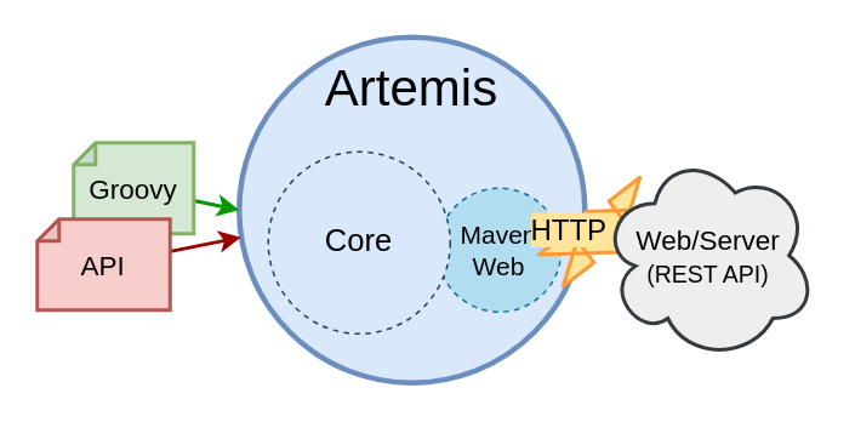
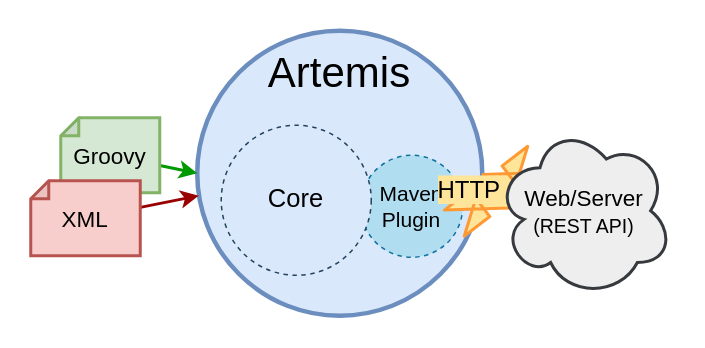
- <mxCell id="3" value="&lt;font style=&quot;font-size: 14px&quot;&gt;Maven&lt;br&gt;Web&lt;br&gt;&lt;/font&gt;" style="ellipse;whiteSpace=wrap;html=1;aspect=fixed;dashed=1;align=center;fillColor=#b1ddf0;strokeColor=#10739e;" parent="1" vertex="1"><mxGeometry x="240" y="103" width="68" height="68" as="geometry" /></mxCell>
+ <mxCell id="3" value="&lt;font style=&quot;font-size: 14px&quot;&gt;Maven&lt;br&gt;Plugin&lt;br&gt;&lt;/font&gt;" style="ellipse;whiteSpace=wrap;html=1;aspect=fixed;dashed=1;align=center;fillColor=#b1ddf0;strokeColor=#10739e;" parent="1" vertex="1"><mxGeometry x="240" y="103" width="68" height="68" as="geometry" /></mxCell>
- <mxCell id="8" value="&lt;font style=&quot;font-size: 15px&quot;&gt;API&lt;/font&gt;" style="shape=note;whiteSpace=wrap;html=1;backgroundOutline=1;darkOpacity=0.05;strokeWidth=2;sketch=0;direction=north;size=12;fillColor=#f8cecc;strokeColor=#b85450;" parent="1" vertex="1"><mxGeometry x="20" y="120" width="73" height="50" as="geometry" /></mxCell>
+ <mxCell id="8" value="&lt;font style=&quot;font-size: 15px&quot;&gt;XML&lt;/font&gt;" style="shape=note;whiteSpace=wrap;html=1;backgroundOutline=1;darkOpacity=0.05;strokeWidth=2;sketch=0;direction=north;size=12;fillColor=#f8cecc;strokeColor=#b85450;" parent="1" vertex="1"><mxGeometry x="20" y="120" width="73" height="50" as="geometry" /></mxCell>
